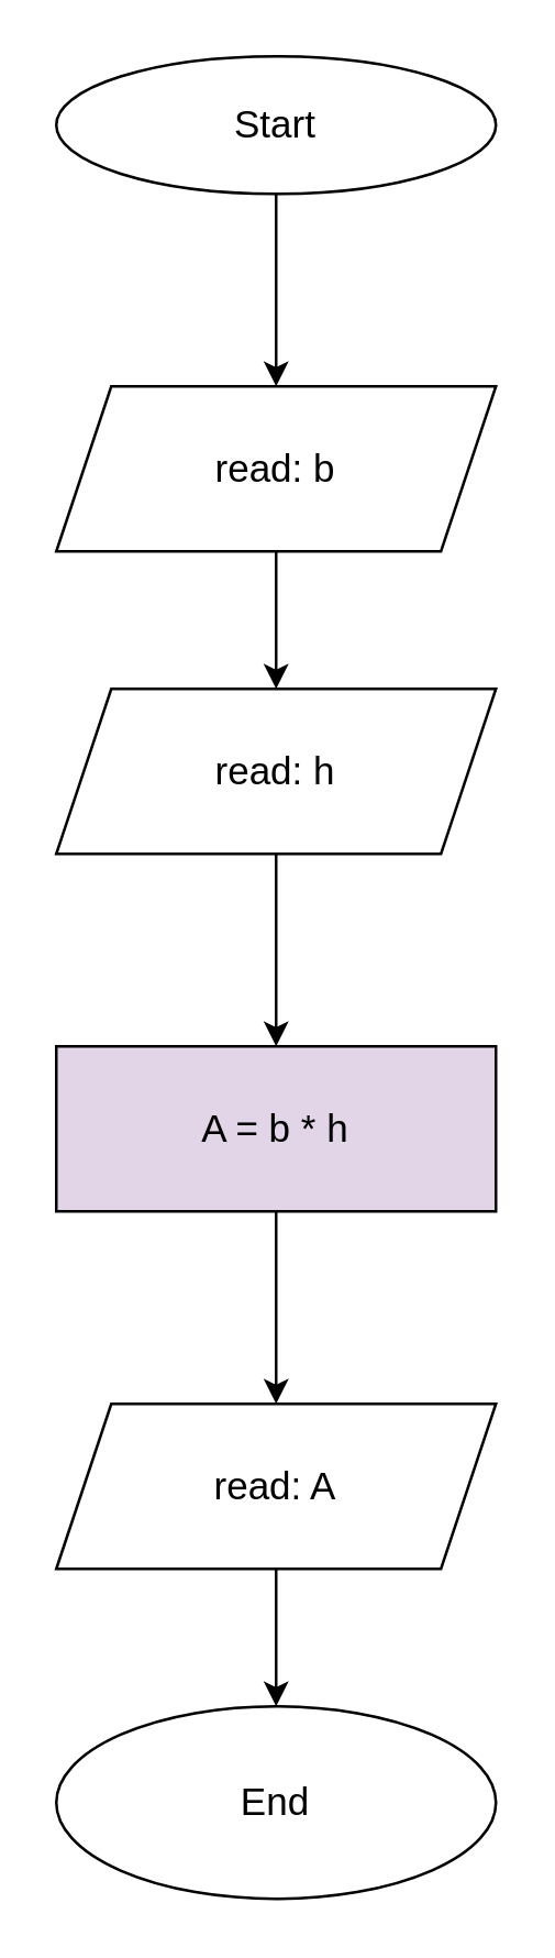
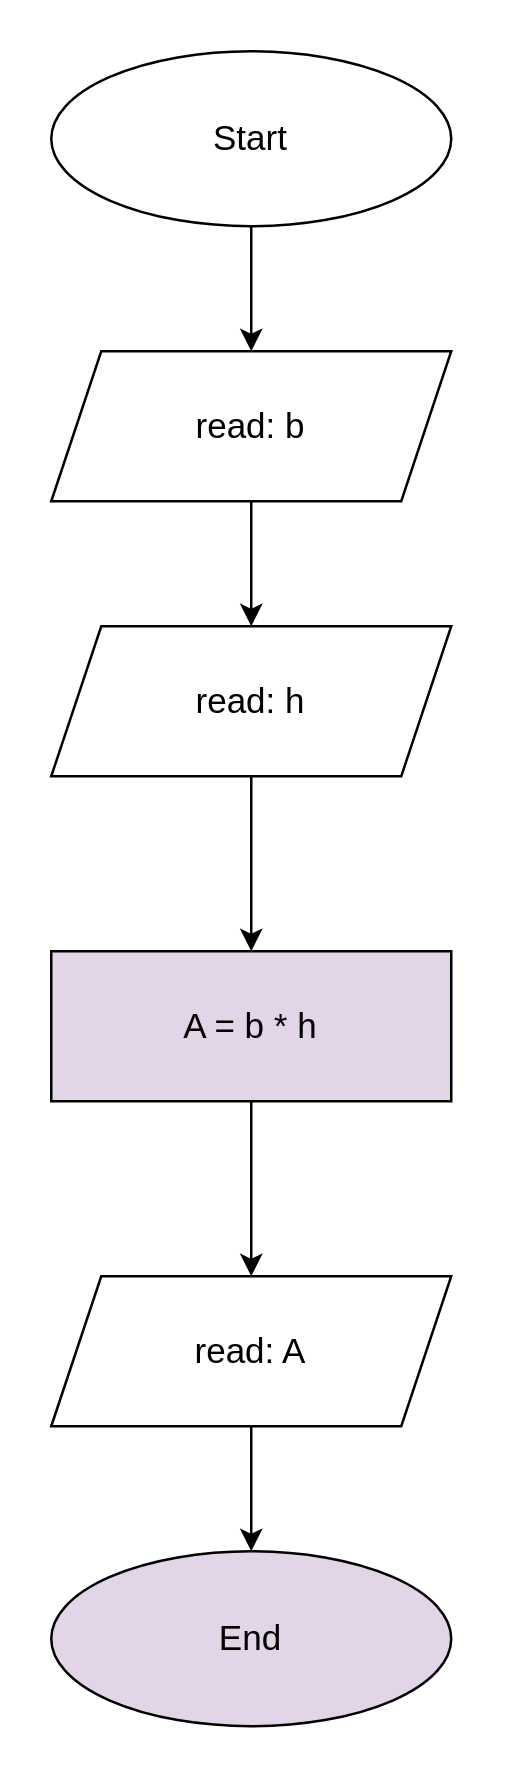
- <mxCell id="3" value="&lt;font style=&quot;font-size: 14px;&quot;&gt;Start&lt;/font&gt;" style="ellipse;whiteSpace=wrap;html=1;" parent="1" vertex="1"><mxGeometry x="20" y="20" width="160" height="50" as="geometry" /></mxCell>
+ <mxCell id="3" value="&lt;font style=&quot;font-size: 14px;&quot;&gt;Start&lt;/font&gt;" style="ellipse;whiteSpace=wrap;html=1;" parent="1" vertex="1"><mxGeometry x="20" y="20" width="160" height="70" as="geometry" /></mxCell>
- <mxCell id="10" value="&lt;font style=&quot;font-size: 14px;&quot;&gt;End&lt;/font&gt;" style="ellipse;whiteSpace=wrap;html=1;" parent="1" vertex="1"><mxGeometry x="20" y="620" width="160" height="70" as="geometry" /></mxCell>
+ <mxCell id="10" value="&lt;font style=&quot;font-size: 14px;&quot;&gt;End&lt;/font&gt;" style="ellipse;whiteSpace=wrap;html=1;fillColor=#e1d5e7;" parent="1" vertex="1"><mxGeometry x="20" y="620" width="160" height="70" as="geometry" /></mxCell>
